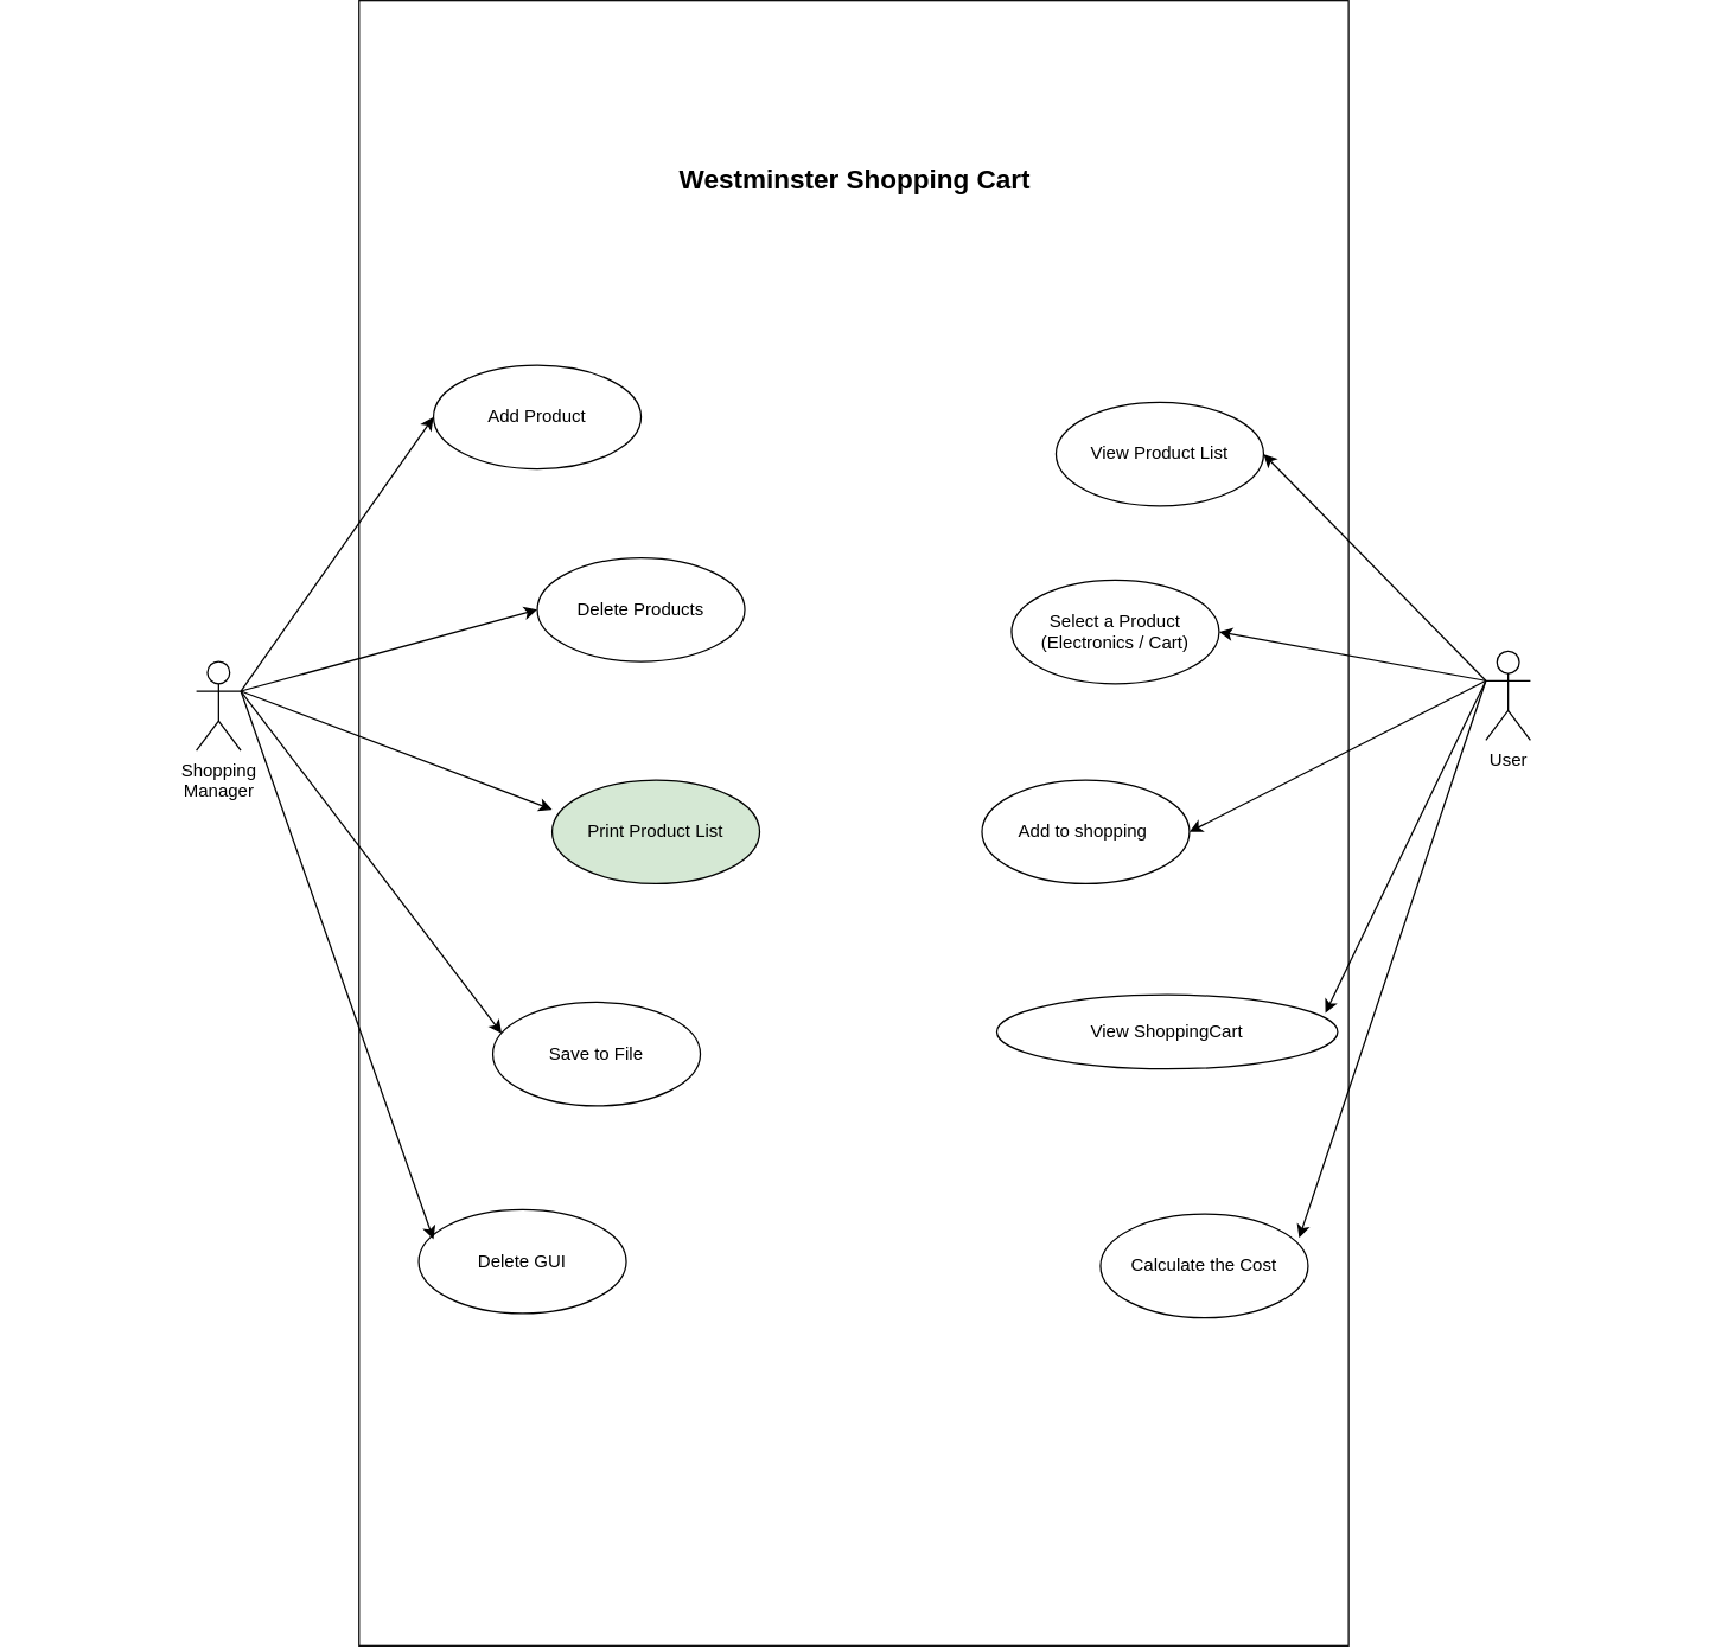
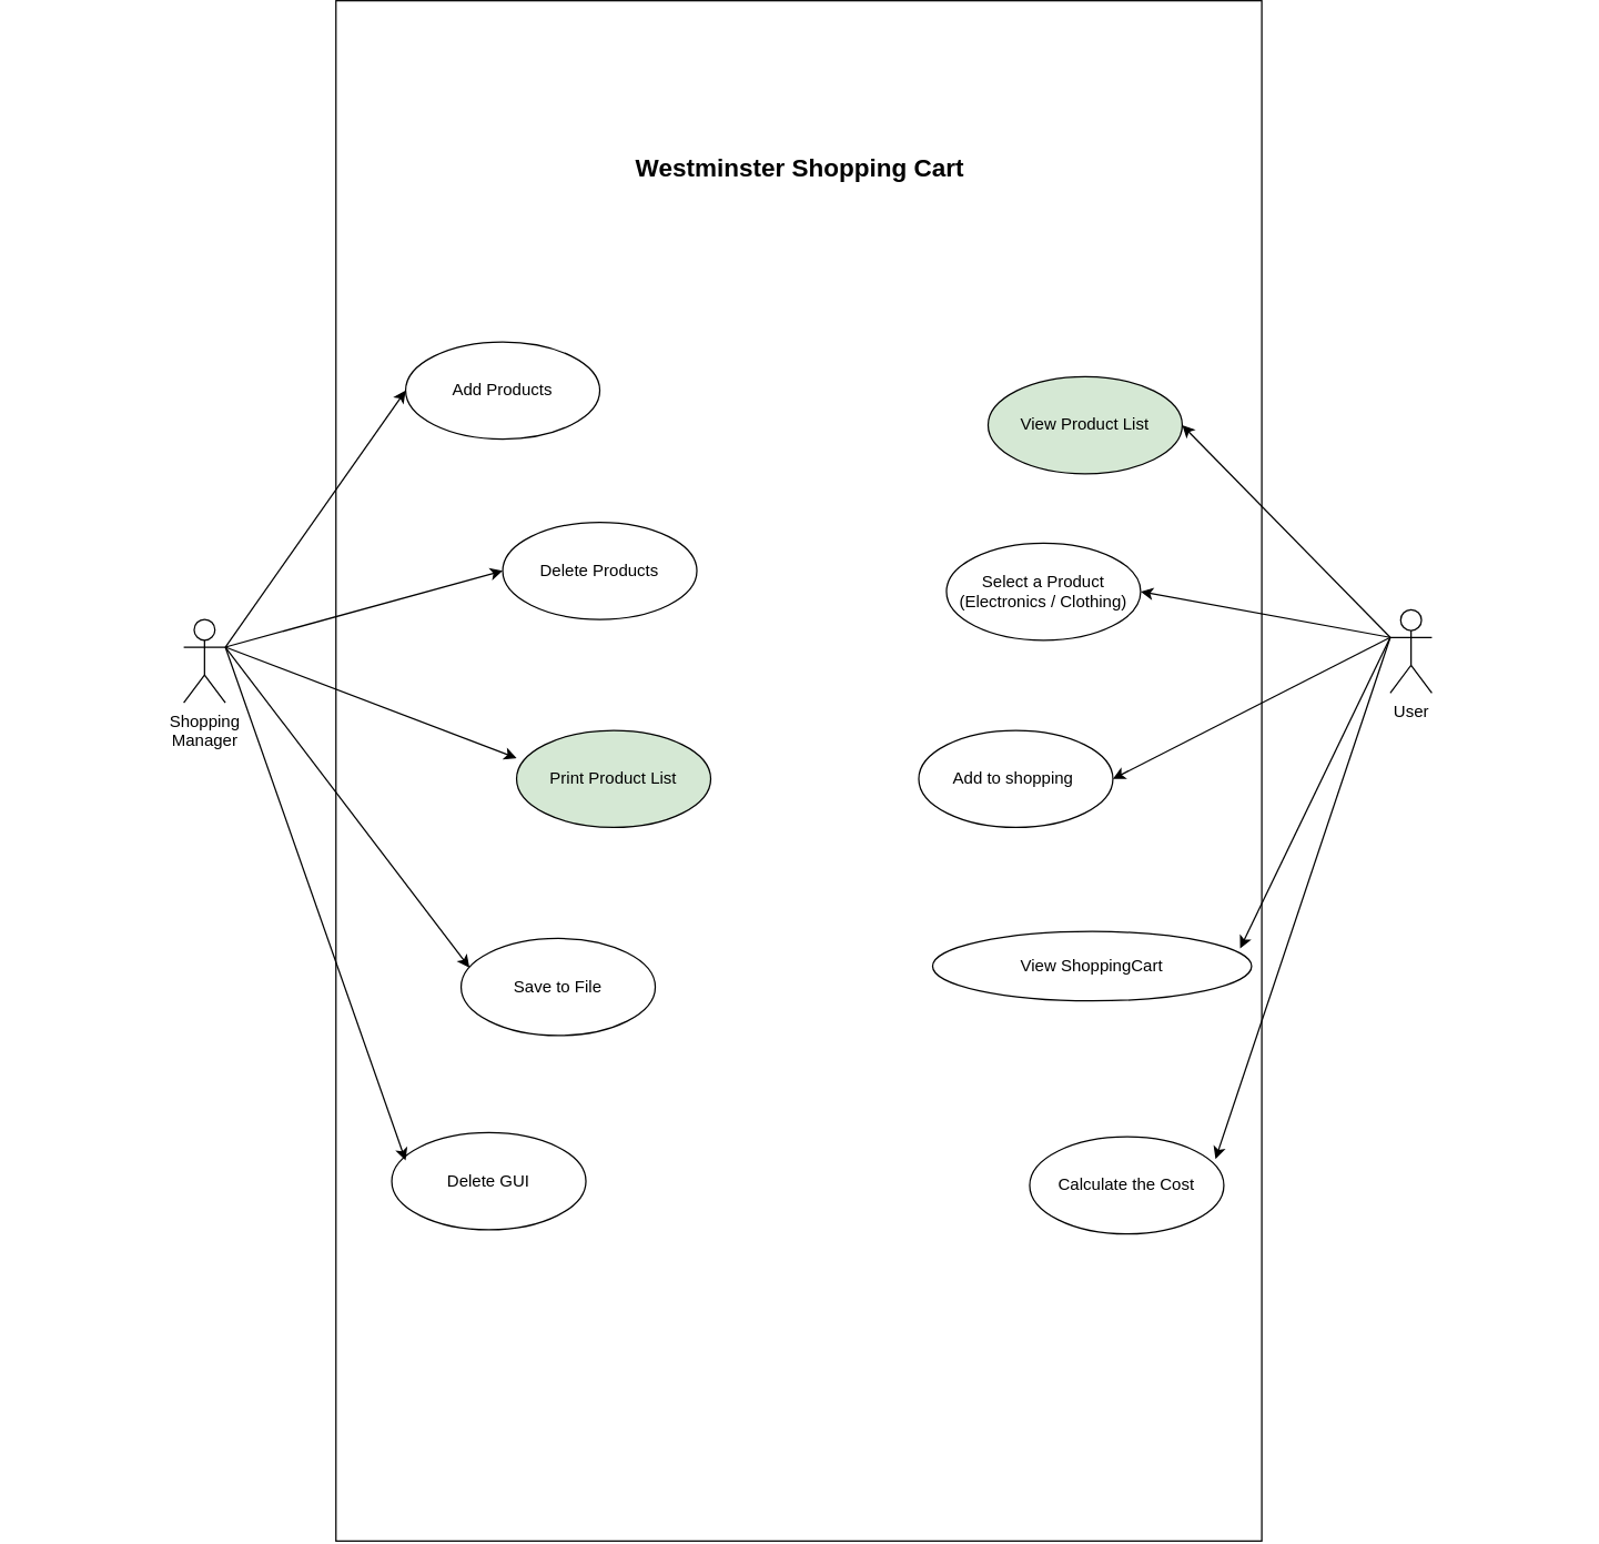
- <mxCell id="4" value="Add Product" style="ellipse;whiteSpace=wrap;html=1;" vertex="1" parent="1"><mxGeometry x="292" y="165" width="140" height="70" as="geometry" /></mxCell>
+ <mxCell id="4" value="Add Products" style="ellipse;whiteSpace=wrap;html=1;" vertex="1" parent="1"><mxGeometry x="292" y="165" width="140" height="70" as="geometry" /></mxCell>
- <mxCell id="18" value="View Product List" style="ellipse;whiteSpace=wrap;html=1;" vertex="1" parent="1"><mxGeometry x="712" y="190" width="140" height="70" as="geometry" /></mxCell>
+ <mxCell id="18" value="View Product List" style="ellipse;whiteSpace=wrap;html=1;fillColor=#d5e8d4;" vertex="1" parent="1"><mxGeometry x="712" y="190" width="140" height="70" as="geometry" /></mxCell>
- <mxCell id="17" value="Select a Product&lt;br&gt;(Electronics / Cart)" style="ellipse;whiteSpace=wrap;html=1;" vertex="1" parent="1"><mxGeometry x="682" y="310" width="140" height="70" as="geometry" /></mxCell>
+ <mxCell id="17" value="Select a Product&lt;br&gt;(Electronics / Clothing)" style="ellipse;whiteSpace=wrap;html=1;" vertex="1" parent="1"><mxGeometry x="682" y="310" width="140" height="70" as="geometry" /></mxCell>
